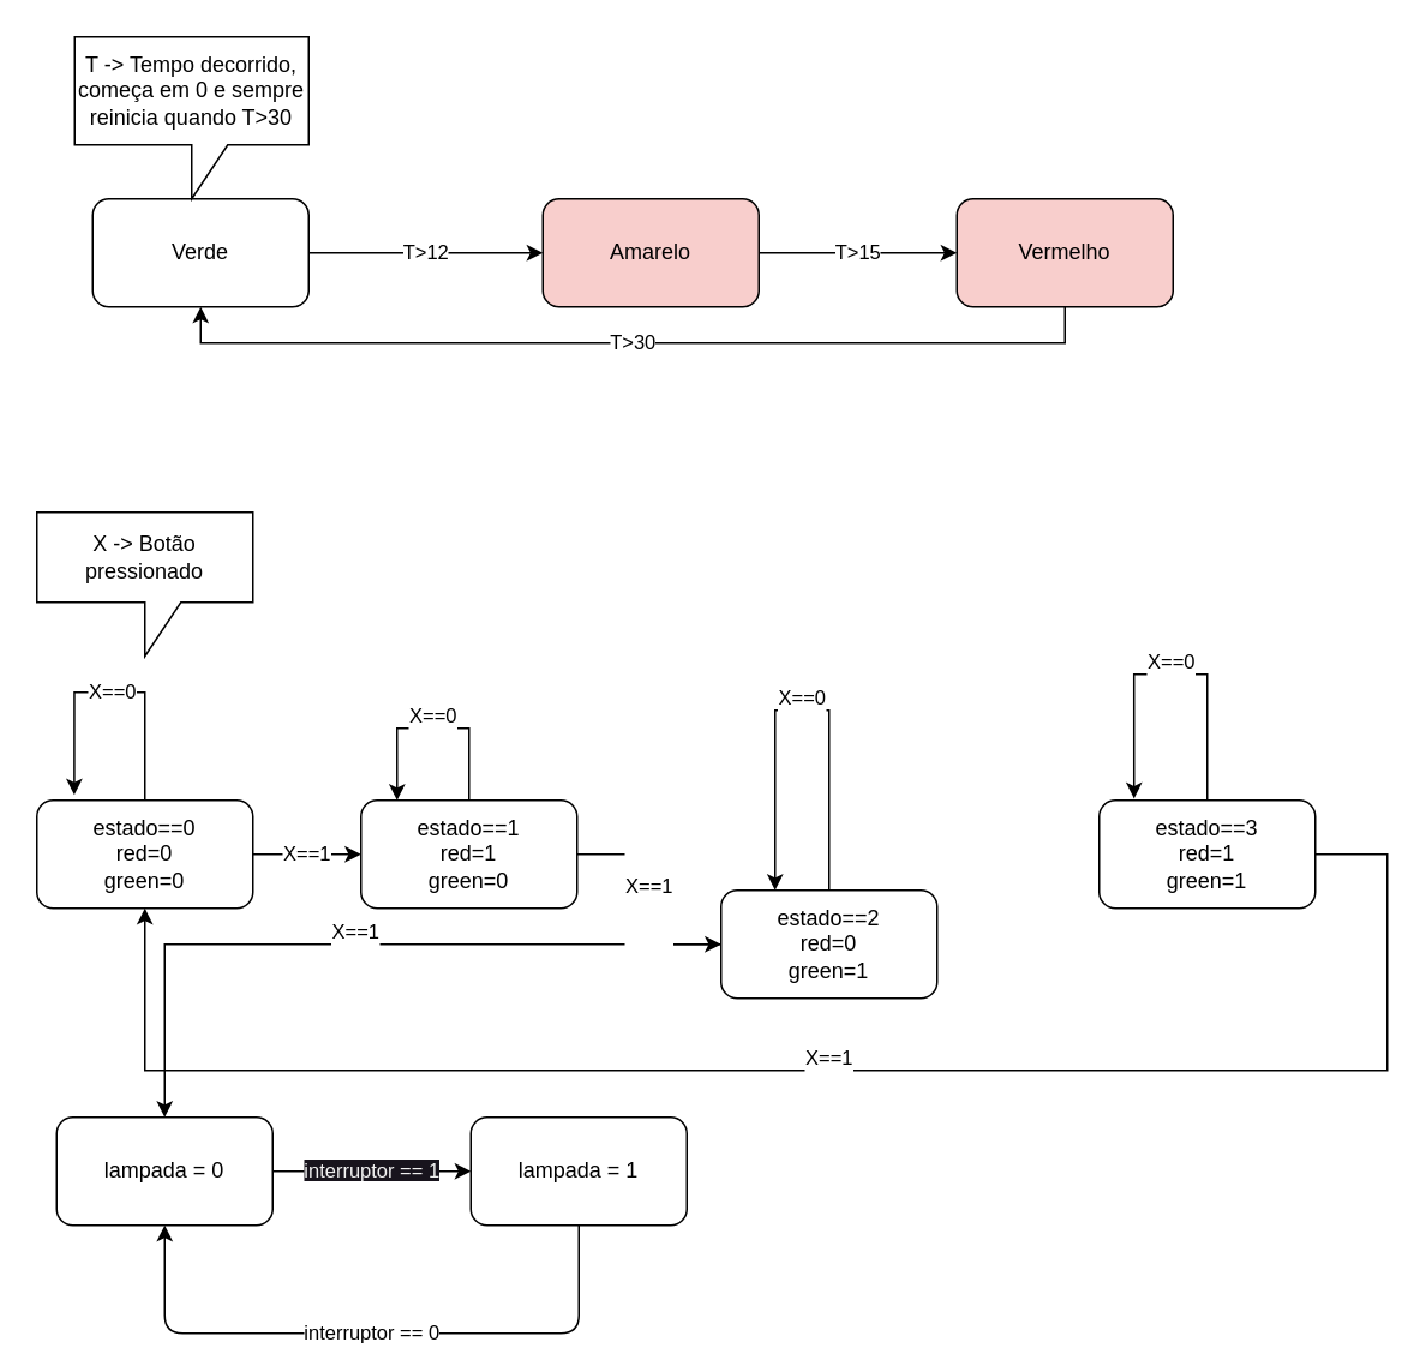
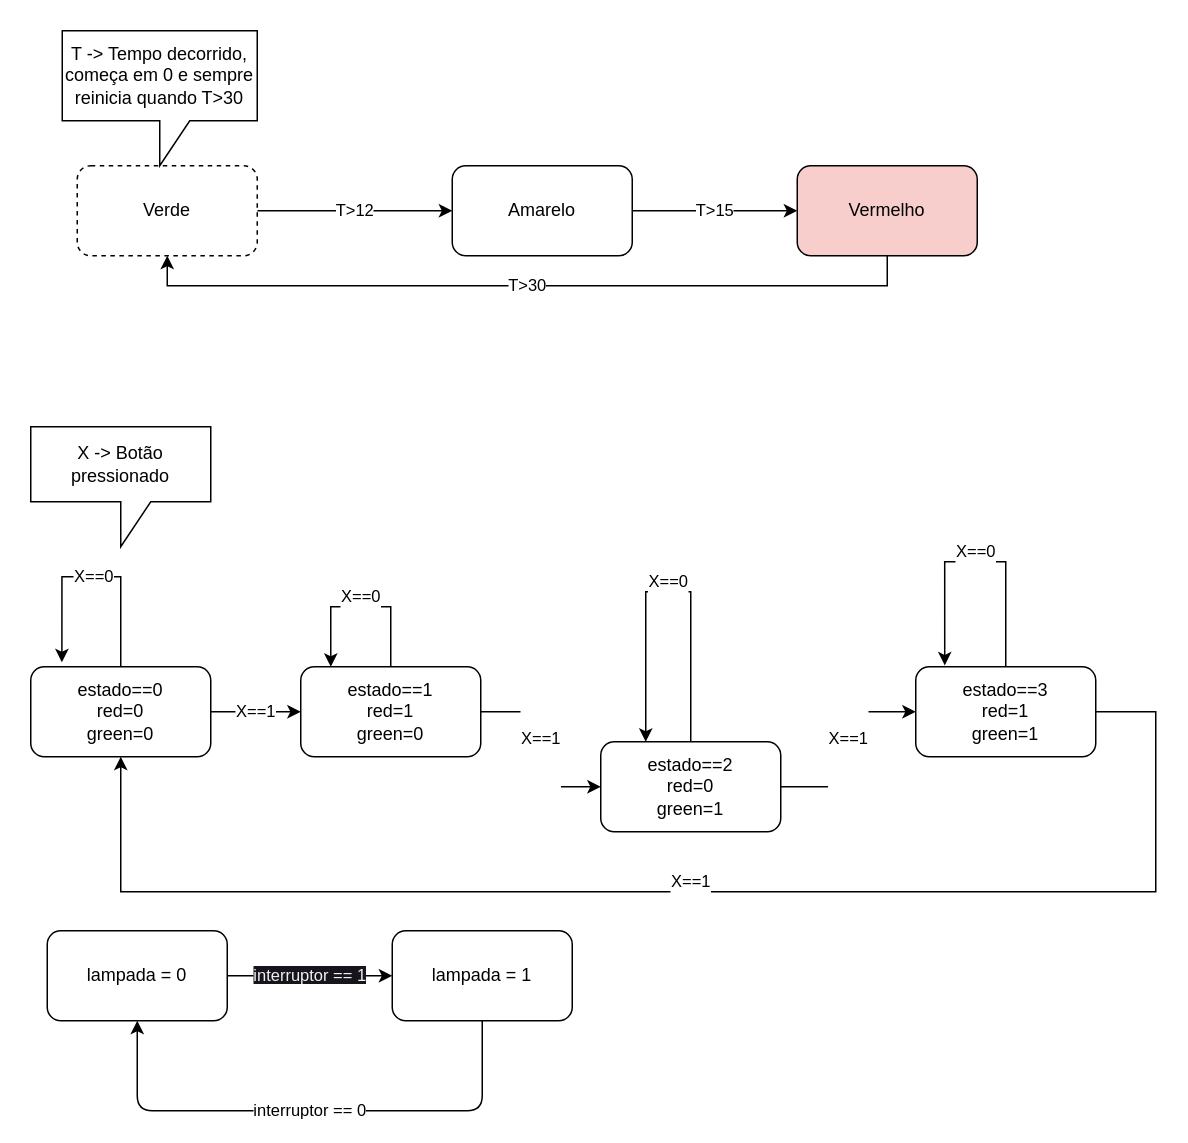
- <mxCell id="16" value="Verde" style="rounded=1;whiteSpace=wrap;html=1;" parent="1" vertex="1"><mxGeometry x="51" y="110" width="120" height="60" as="geometry" /></mxCell>
+ <mxCell id="16" value="Verde" style="rounded=1;whiteSpace=wrap;html=1;dashed=1;" parent="1" vertex="1"><mxGeometry x="51" y="110" width="120" height="60" as="geometry" /></mxCell>
- <mxCell id="20" value="Amarelo" style="rounded=1;whiteSpace=wrap;html=1;fillColor=#f8cecc;" parent="1" vertex="1"><mxGeometry x="301" y="110" width="120" height="60" as="geometry" /></mxCell>
+ <mxCell id="20" value="Amarelo" style="rounded=1;whiteSpace=wrap;html=1;" parent="1" vertex="1"><mxGeometry x="301" y="110" width="120" height="60" as="geometry" /></mxCell>
- <mxCell id="8" value="&#10;&lt;span style=&quot;color: rgb(0, 0, 0); font-family: Helvetica; font-size: 11px; font-style: normal; font-variant-ligatures: normal; font-variant-caps: normal; font-weight: 400; letter-spacing: normal; orphans: 2; text-align: center; text-indent: 0px; text-transform: none; widows: 2; word-spacing: 0px; -webkit-text-stroke-width: 0px; background-color: rgb(255, 255, 255); text-decoration-thickness: initial; text-decoration-style: initial; text-decoration-color: initial; float: none; display: inline !important;&quot;&gt;X==1&lt;/span&gt;&#10;&#10;" style="edgeStyle=orthogonalEdgeStyle;rounded=0;orthogonalLoop=1;jettySize=auto;html=1;" parent="1" source="10" target="23" edge="1"><mxGeometry relative="1" as="geometry" /></mxCell>
+ <mxCell id="8" value="&#10;&lt;span style=&quot;color: rgb(0, 0, 0); font-family: Helvetica; font-size: 11px; font-style: normal; font-variant-ligatures: normal; font-variant-caps: normal; font-weight: 400; letter-spacing: normal; orphans: 2; text-align: center; text-indent: 0px; text-transform: none; widows: 2; word-spacing: 0px; -webkit-text-stroke-width: 0px; background-color: rgb(255, 255, 255); text-decoration-thickness: initial; text-decoration-style: initial; text-decoration-color: initial; float: none; display: inline !important;&quot;&gt;X==1&lt;/span&gt;&#10;&#10;" style="edgeStyle=orthogonalEdgeStyle;rounded=0;orthogonalLoop=1;jettySize=auto;html=1;entryX=0;entryY=0.5;entryDx=0;entryDy=0;" parent="1" source="10" target="7" edge="1"><mxGeometry relative="1" as="geometry" /></mxCell>
